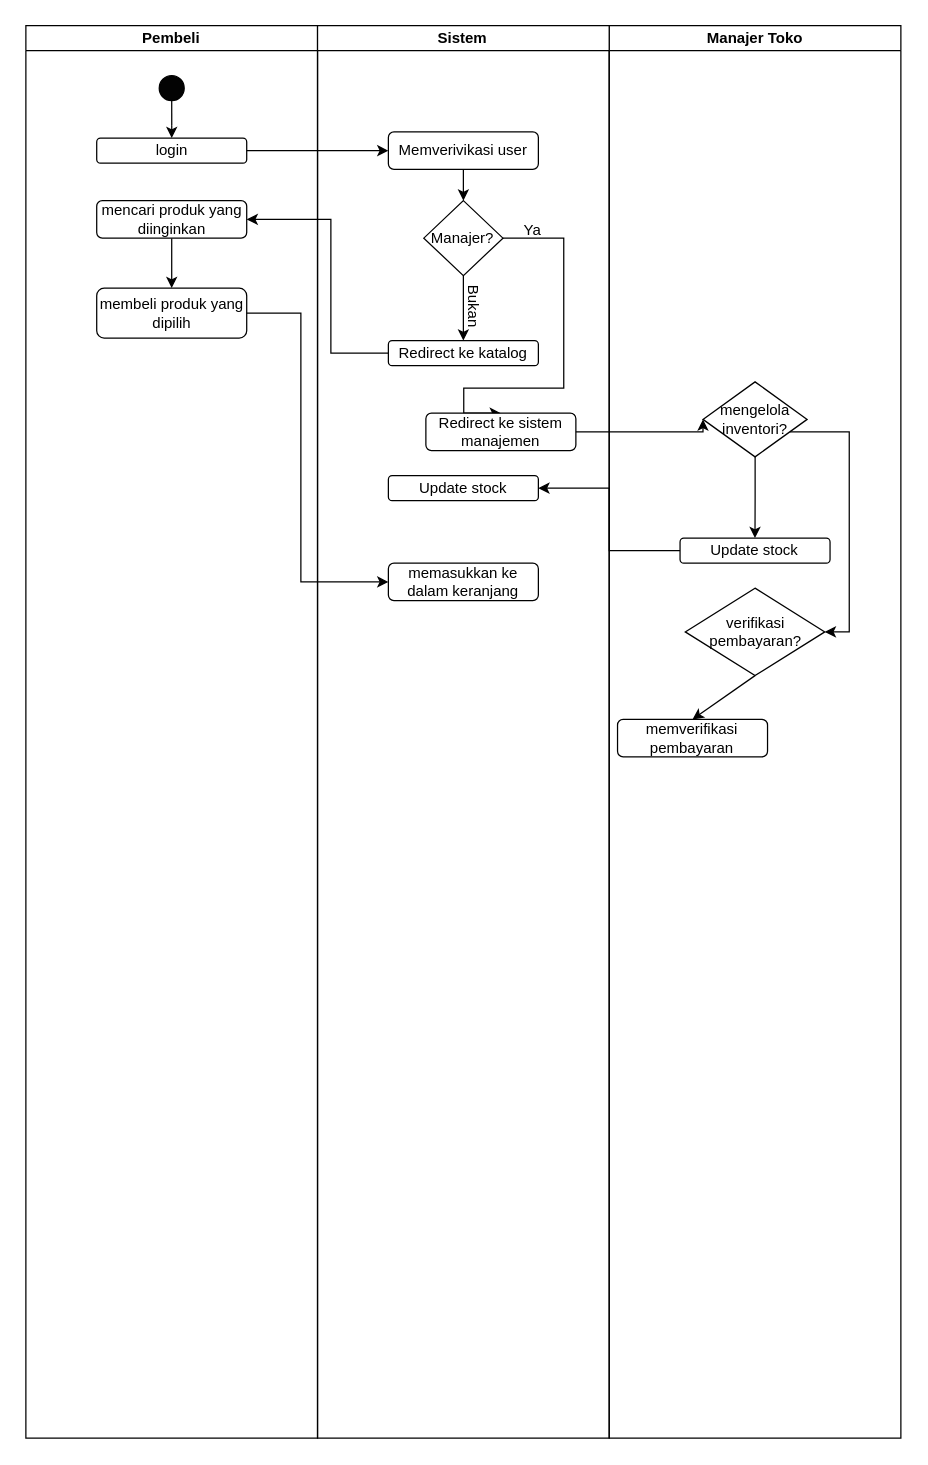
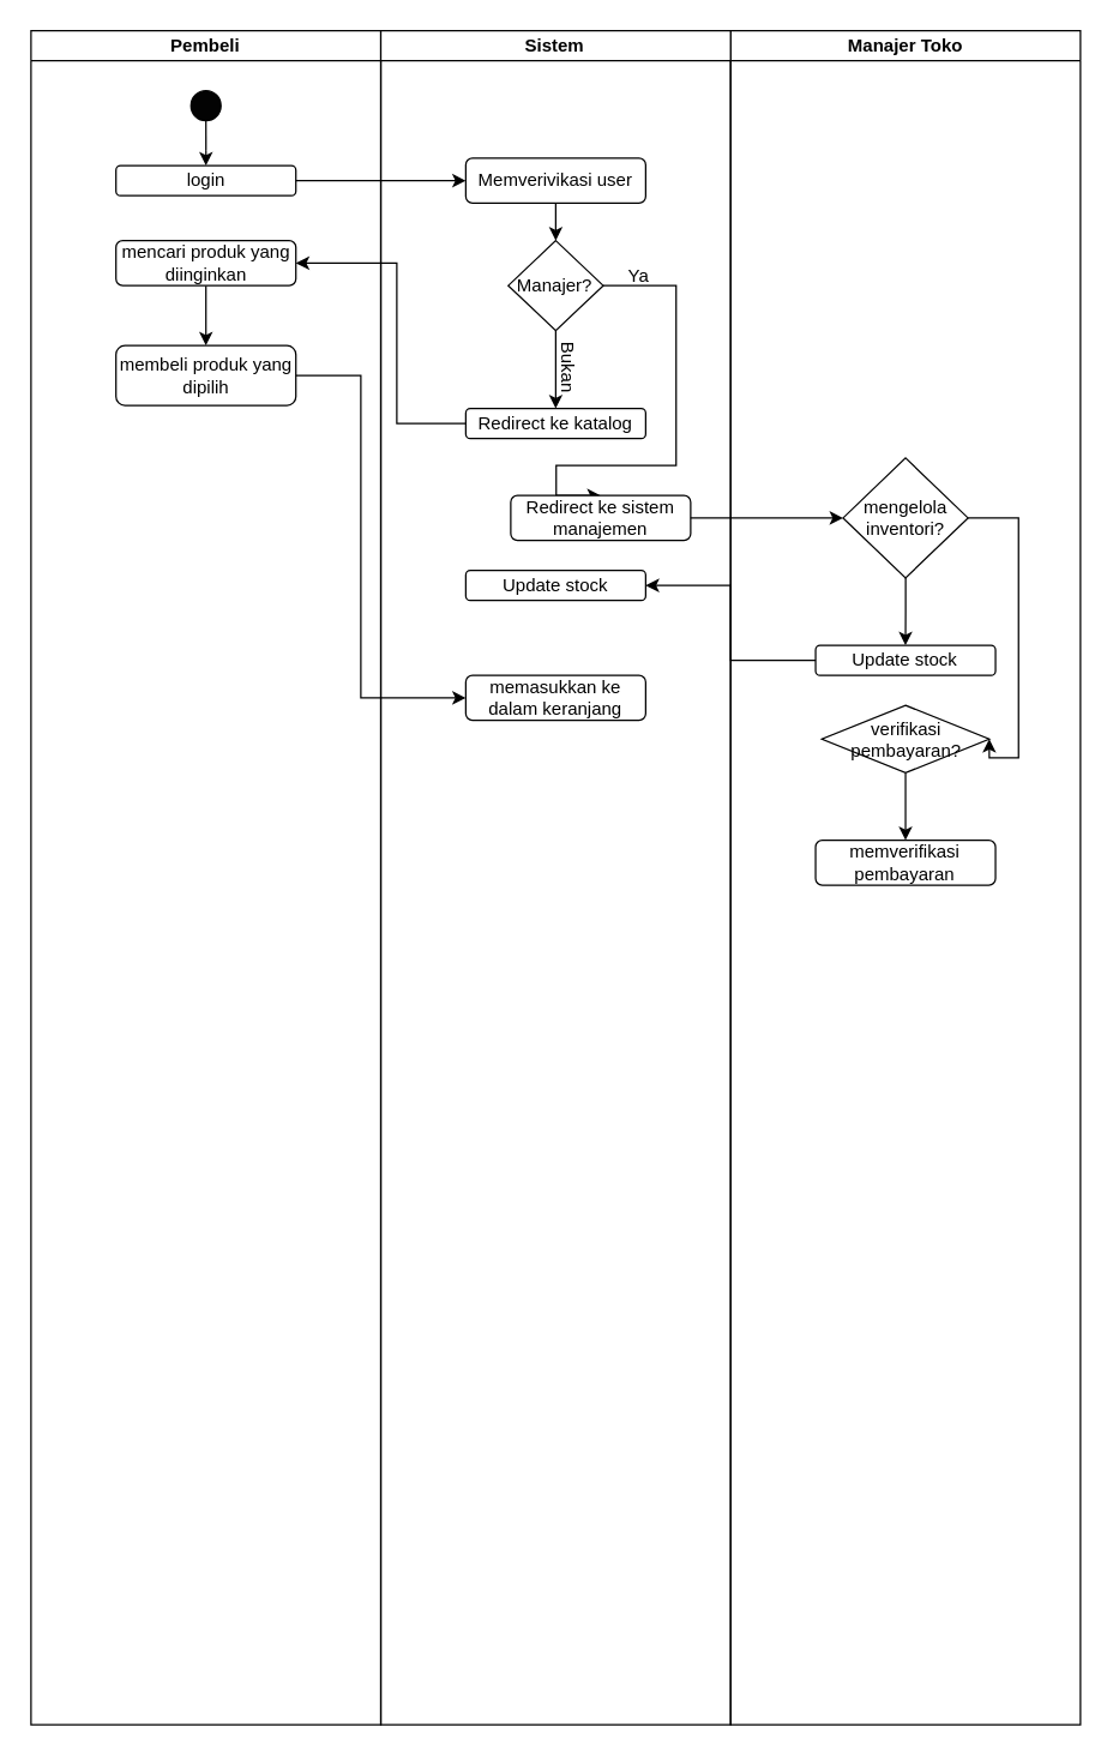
- <mxCell id="6" value="mengelola inventori?" style="rhombus;whiteSpace=wrap;html=1;" vertex="1" parent="3"><mxGeometry x="75" y="285" width="83.34" height="60" as="geometry" /></mxCell>
+ <mxCell id="6" value="mengelola inventori?" style="rhombus;whiteSpace=wrap;html=1;" vertex="1" parent="3"><mxGeometry x="75" y="285" width="83.34" height="80" as="geometry" /></mxCell>
- <mxCell id="8" value="verifikasi pembayaran?" style="rhombus;whiteSpace=wrap;html=1;" vertex="1" parent="3"><mxGeometry x="60.83" y="450" width="111.66" height="70" as="geometry" /></mxCell>
+ <mxCell id="8" value="verifikasi pembayaran?" style="rhombus;whiteSpace=wrap;html=1;" vertex="1" parent="3"><mxGeometry x="60.83" y="450" width="111.66" height="45" as="geometry" /></mxCell>
- <mxCell id="9" value="memverifikasi pembayaran" style="rounded=1;whiteSpace=wrap;html=1;" vertex="1" parent="3"><mxGeometry x="6.66" y="555" width="120" height="30" as="geometry" /></mxCell>
+ <mxCell id="9" value="memverifikasi pembayaran" style="rounded=1;whiteSpace=wrap;html=1;" vertex="1" parent="3"><mxGeometry x="56.66" y="540" width="120" height="30" as="geometry" /></mxCell>
